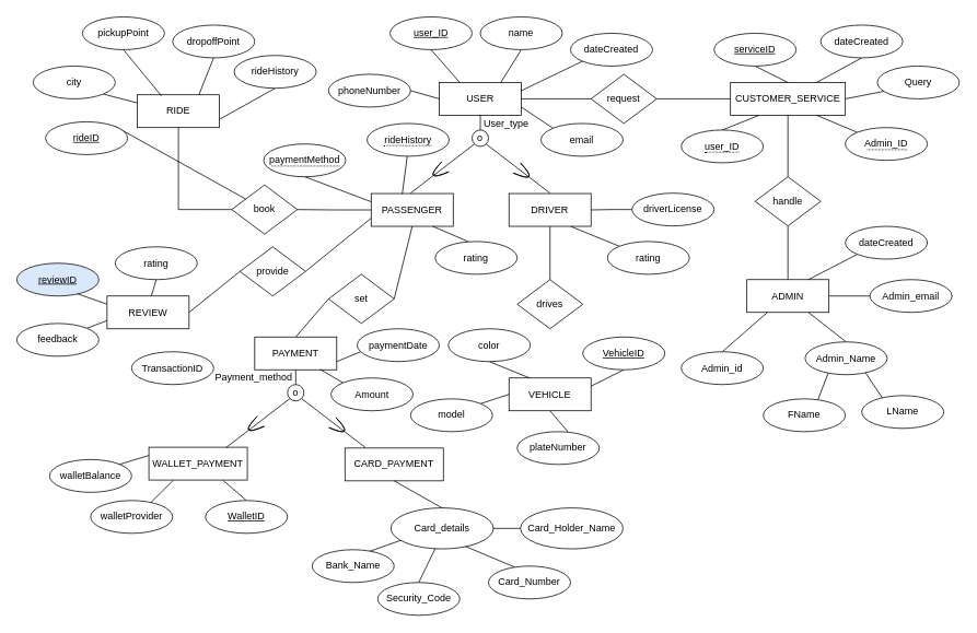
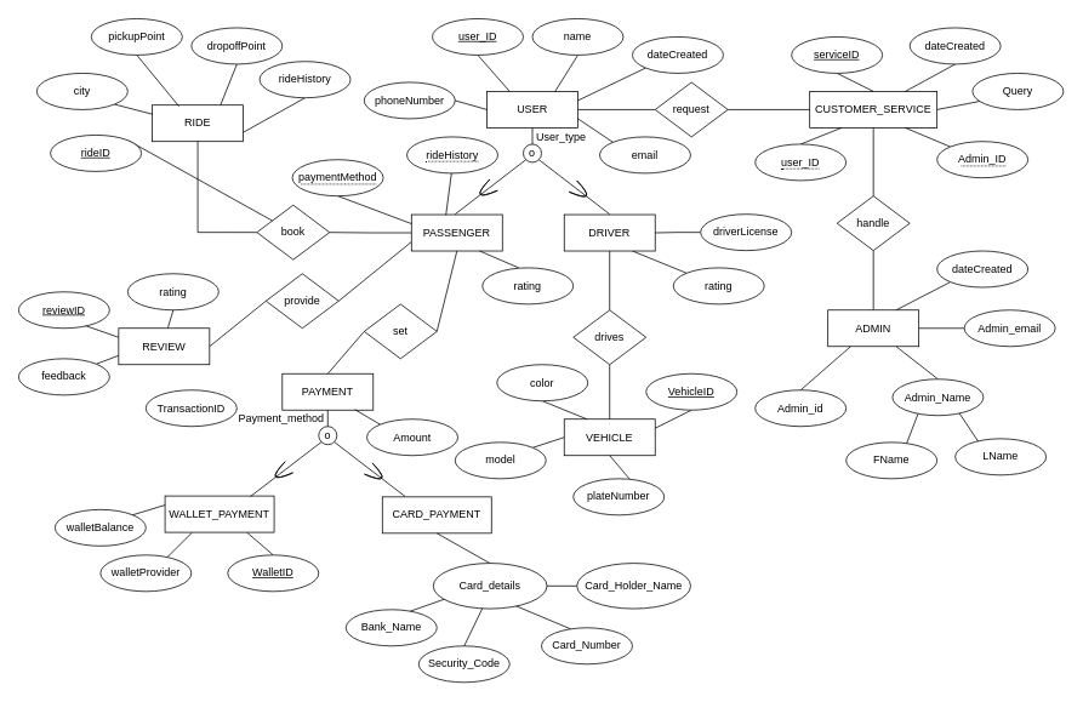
- <mxCell id="118" value="&lt;u&gt;reviewID&lt;/u&gt;" style="ellipse;whiteSpace=wrap;html=1;align=center;fillColor=#dae8fc;" parent="1" vertex="1"><mxGeometry x="20" y="320.5" width="100" height="40" as="geometry" /></mxCell>
+ <mxCell id="118" value="&lt;u&gt;reviewID&lt;/u&gt;" style="ellipse;whiteSpace=wrap;html=1;align=center;" parent="1" vertex="1"><mxGeometry x="20" y="320.5" width="100" height="40" as="geometry" /></mxCell>
- <mxCell id="74" value="paymentDate" style="ellipse;whiteSpace=wrap;html=1;align=center;" parent="1" vertex="1"><mxGeometry x="435" y="400.5" width="100" height="40" as="geometry" /></mxCell>
+ <mxCell id="30" style="edgeStyle=orthogonalEdgeStyle;rounded=0;orthogonalLoop=1;jettySize=auto;html=1;exitX=0.5;exitY=1;exitDx=0;exitDy=0;entryX=0.5;entryY=0;entryDx=0;entryDy=0;endArrow=none;startFill=0;" parent="1" source="31" target="27" edge="1"><mxGeometry relative="1" as="geometry" /></mxCell>
- <mxCell id="73" style="rounded=0;orthogonalLoop=1;jettySize=auto;html=1;exitX=0.041;exitY=0.702;exitDx=0;exitDy=0;entryX=1;entryY=0.75;entryDx=0;entryDy=0;endArrow=none;startFill=0;exitPerimeter=0;" parent="1" source="74" target="16" edge="1"><mxGeometry relative="1" as="geometry" /></mxCell>
